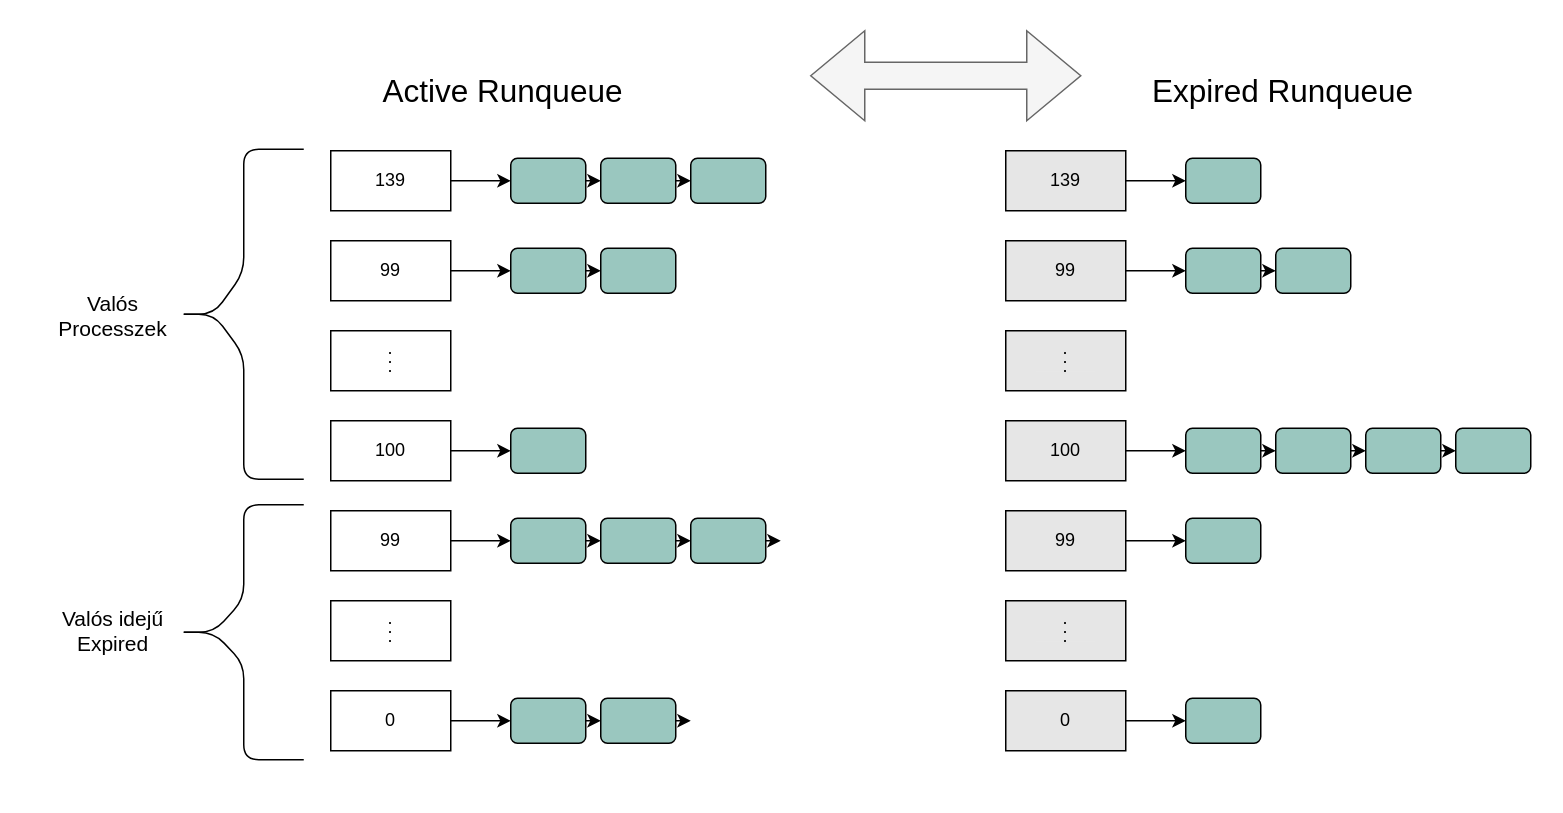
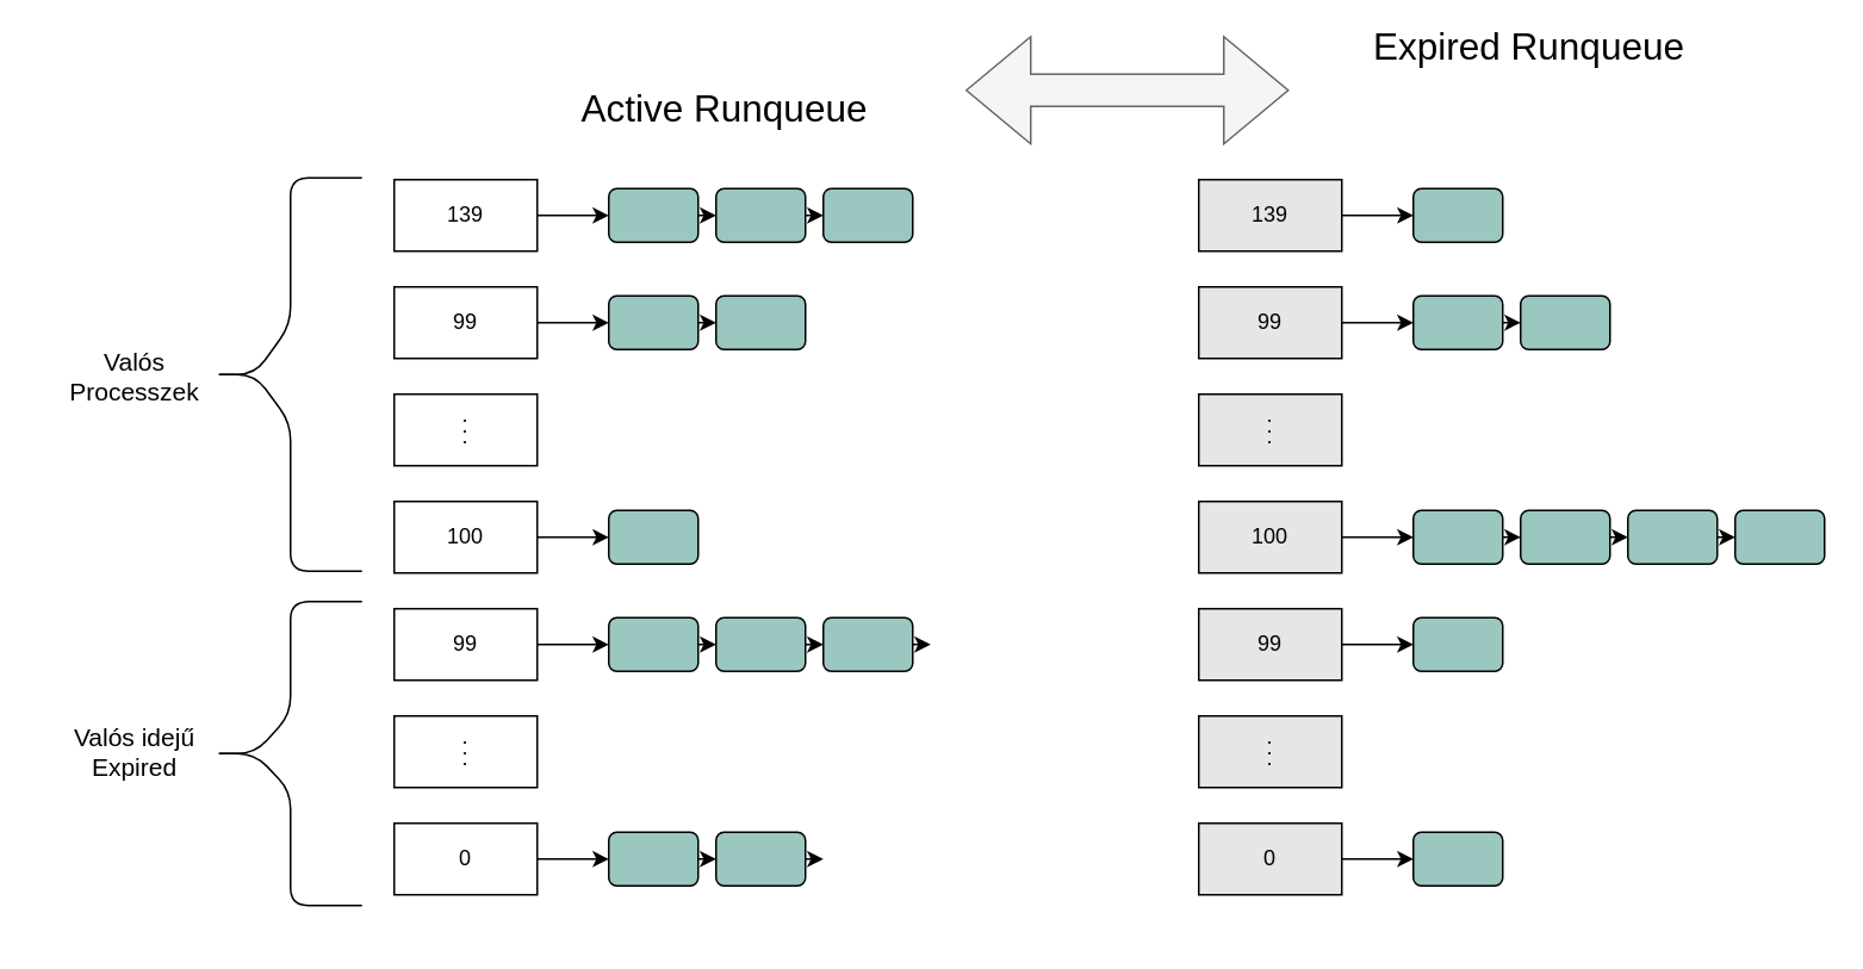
- <mxCell id="12" value="&lt;font style=&quot;font-size: 21px&quot;&gt;Active Runqueue&lt;/font&gt;" style="text;html=1;strokeColor=none;fillColor=none;align=center;verticalAlign=middle;whiteSpace=wrap;rounded=0;" parent="1" vertex="1"><mxGeometry x="240" y="40" width="190" height="40" as="geometry" /></mxCell>
+ <mxCell id="12" value="&lt;font style=&quot;font-size: 21px&quot;&gt;Active Runqueue&lt;/font&gt;" style="text;html=1;strokeColor=none;fillColor=none;align=center;verticalAlign=middle;whiteSpace=wrap;rounded=0;" parent="1" vertex="1"><mxGeometry x="310" y="40" width="190" height="40" as="geometry" /></mxCell>
- <mxCell id="40" value="&lt;font style=&quot;font-size: 21px&quot;&gt;Expired Runqueue&lt;/font&gt;" style="text;html=1;strokeColor=none;fillColor=none;align=center;verticalAlign=middle;whiteSpace=wrap;rounded=0;" parent="1" vertex="1"><mxGeometry x="760" y="40" width="190" height="40" as="geometry" /></mxCell>
+ <mxCell id="40" value="&lt;font style=&quot;font-size: 21px&quot;&gt;Expired Runqueue&lt;/font&gt;" style="text;html=1;strokeColor=none;fillColor=none;align=center;verticalAlign=middle;whiteSpace=wrap;rounded=0;" parent="1" vertex="1"><mxGeometry x="760" y="5" width="190" height="40" as="geometry" /></mxCell>
